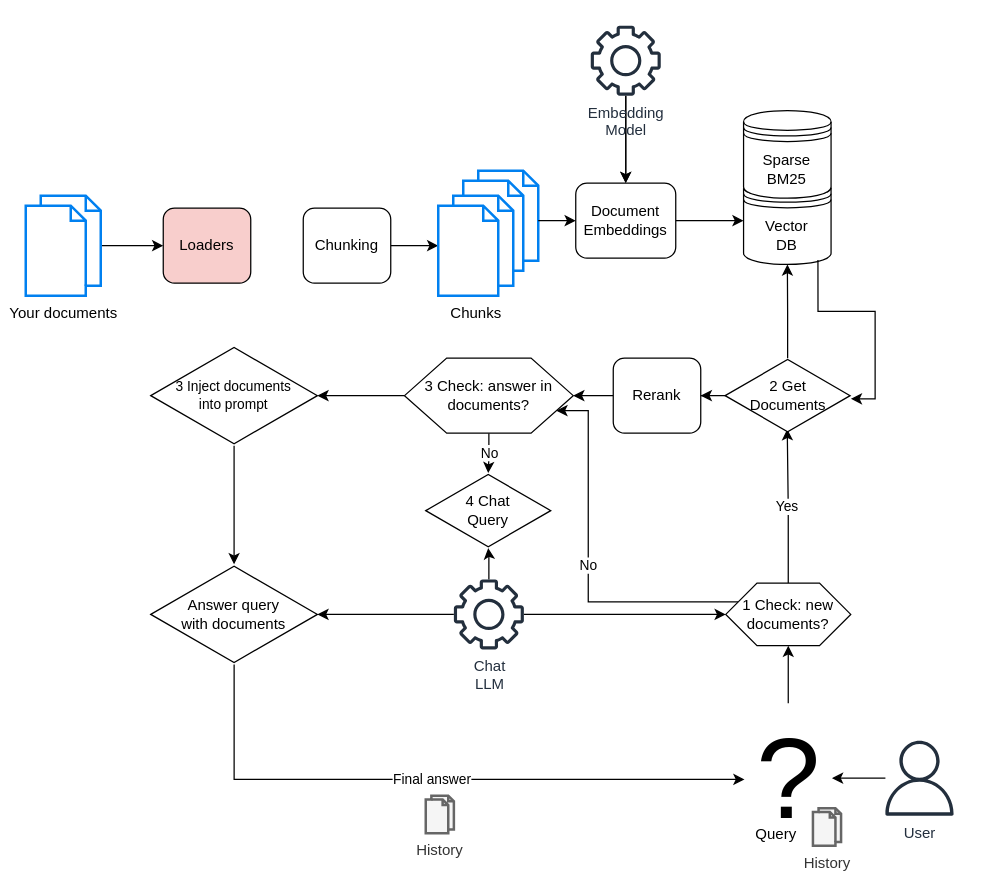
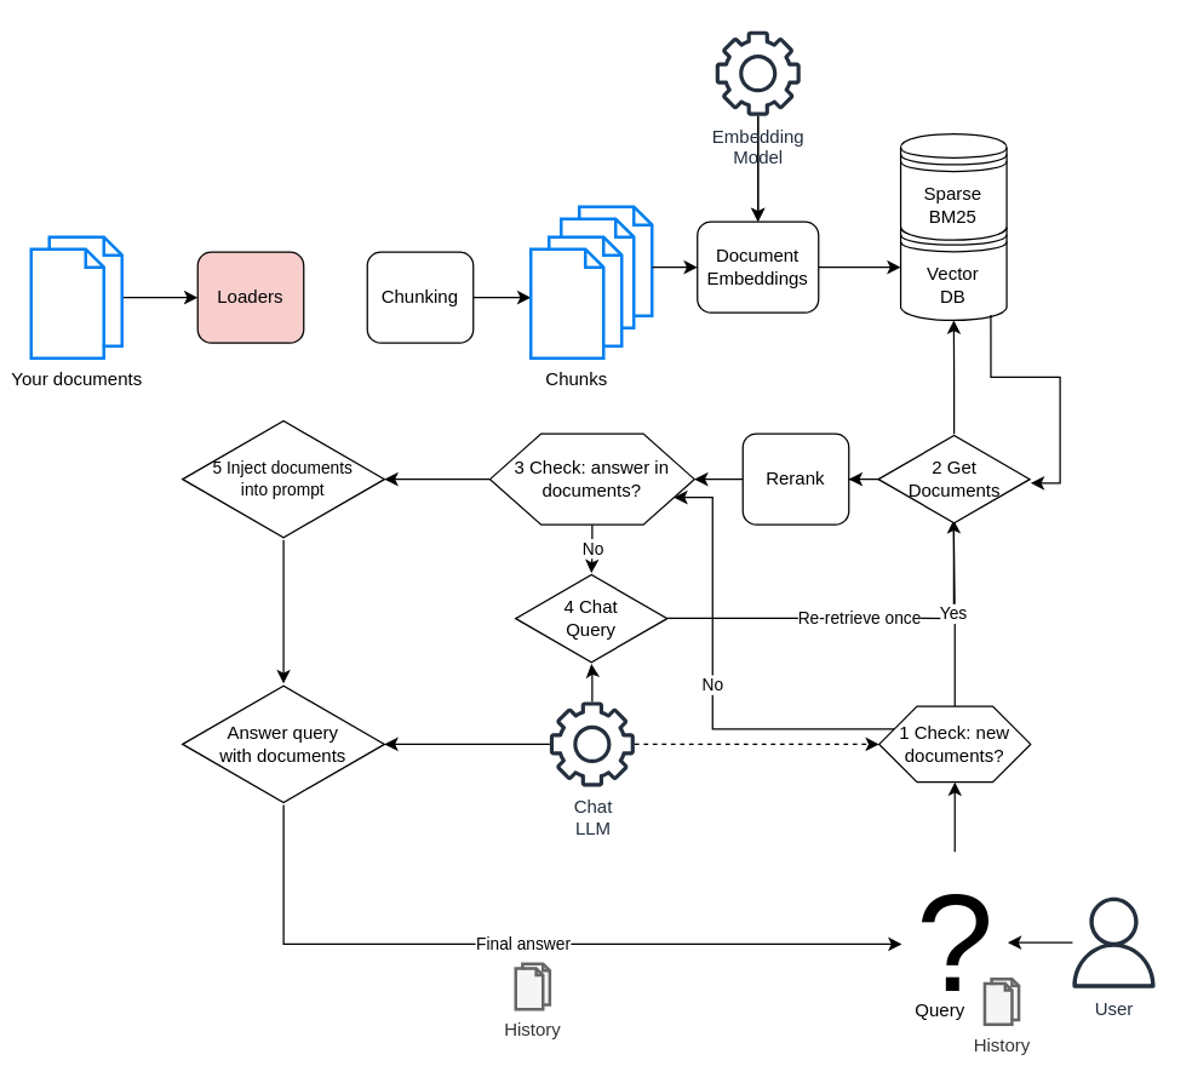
- <mxCell id="34" value="&lt;div style=&quot;font-size: 11px;&quot;&gt;3 Inject documents&lt;/div&gt;&lt;div style=&quot;font-size: 11px;&quot;&gt;into prompt&lt;br style=&quot;font-size: 11px;&quot;&gt;&lt;/div&gt;" style="html=1;whiteSpace=wrap;aspect=fixed;shape=isoRectangle;fontSize=11;" vertex="1" parent="1"><mxGeometry x="120" y="276" width="133.34" height="80" as="geometry" /></mxCell>
+ <mxCell id="34" value="&lt;div style=&quot;font-size: 11px;&quot;&gt;5 Inject documents&lt;/div&gt;&lt;div style=&quot;font-size: 11px;&quot;&gt;into prompt&lt;br style=&quot;font-size: 11px;&quot;&gt;&lt;/div&gt;" style="html=1;whiteSpace=wrap;aspect=fixed;shape=isoRectangle;fontSize=11;" vertex="1" parent="1"><mxGeometry x="120" y="276" width="133.34" height="80" as="geometry" /></mxCell>
+ <mxCell id="2" value="Re-retrieve once" style="edgeStyle=orthogonalEdgeStyle;rounded=0;orthogonalLoop=1;jettySize=auto;html=1;exitX=0.996;exitY=0.498;exitDx=0;exitDy=0;exitPerimeter=0;entryX=0.498;entryY=0.97;entryDx=0;entryDy=0;entryPerimeter=0;endArrow=none;endFill=0;" edge="1" parent="1" source="32" target="27"><mxGeometry relative="1" as="geometry"><mxPoint x="441" y="408" as="sourcePoint" /><mxPoint x="630" y="346" as="targetPoint" /></mxGeometry></mxCell>
- <mxCell id="18" value="" style="edgeStyle=orthogonalEdgeStyle;rounded=0;orthogonalLoop=1;jettySize=auto;html=1;" edge="1" parent="1" source="43" target="22"><mxGeometry relative="1" as="geometry"><mxPoint x="419.778" y="491" as="sourcePoint" /></mxGeometry></mxCell>
+ <mxCell id="18" value="" style="edgeStyle=orthogonalEdgeStyle;rounded=0;orthogonalLoop=1;jettySize=auto;html=1;dashed=1;" edge="1" parent="1" source="43" target="22"><mxGeometry relative="1" as="geometry"><mxPoint x="419.778" y="491" as="sourcePoint" /></mxGeometry></mxCell>
